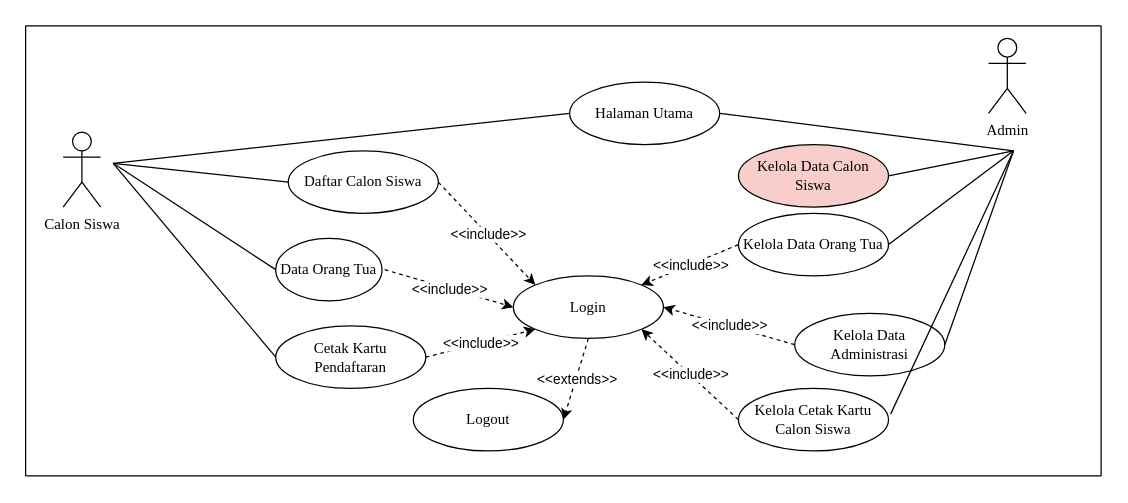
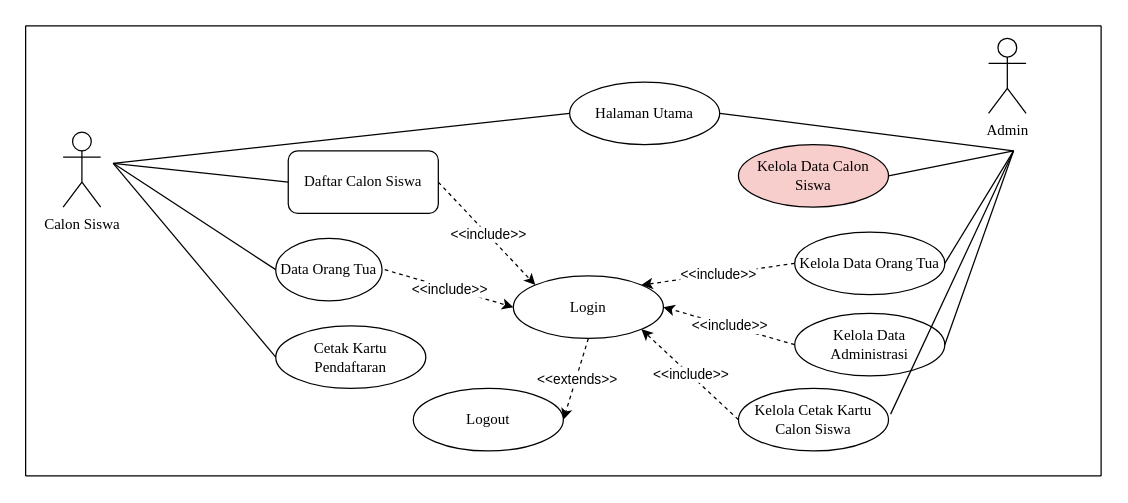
- <mxCell id="4" value="Daftar Calon Siswa" style="ellipse;whiteSpace=wrap;html=1;fontFamily=Times New Roman;" vertex="1" parent="1"><mxGeometry x="230" y="120" width="120" height="50" as="geometry" /></mxCell>
+ <mxCell id="4" value="Daftar Calon Siswa" style="whiteSpace=wrap;html=1;fontFamily=Times New Roman;rounded=1;" vertex="1" parent="1"><mxGeometry x="230" y="120" width="120" height="50" as="geometry" /></mxCell>
- <mxCell id="21" value="Kelola Data Orang Tua" style="ellipse;whiteSpace=wrap;html=1;fontFamily=Times New Roman;" vertex="1" parent="1"><mxGeometry x="590" y="170" width="120" height="50" as="geometry" /></mxCell>
+ <mxCell id="21" value="Kelola Data Orang Tua" style="ellipse;whiteSpace=wrap;html=1;fontFamily=Times New Roman;" vertex="1" parent="1"><mxGeometry x="635" y="185" width="120" height="50" as="geometry" /></mxCell>
- <mxCell id="12" value="" style="endArrow=classic;html=1;fontFamily=Times New Roman;dashed=1;entryX=0;entryY=1;entryDx=0;entryDy=0;exitX=1;exitY=0.5;exitDx=0;exitDy=0;" edge="1" parent="1" source="7" target="5"><mxGeometry relative="1" as="geometry"><mxPoint x="350" y="350" as="sourcePoint" /><mxPoint x="450" y="350" as="targetPoint" /></mxGeometry></mxCell>
- <mxCell id="13" value="&amp;lt;&amp;lt;include&amp;gt;&amp;gt;" style="edgeLabel;resizable=0;html=1;align=center;verticalAlign=middle;" connectable="0" vertex="1" parent="12"><mxGeometry relative="1" as="geometry" /></mxCell>
